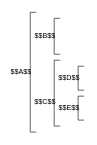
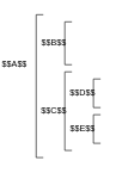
- <mxCell id="17" value="$$A$$" style="text;html=1;strokeColor=none;fillColor=none;align=center;verticalAlign=middle;whiteSpace=wrap;rounded=0;" vertex="1" parent="1"><mxGeometry x="20" y="100" width="30" height="40" as="geometry" /></mxCell>
+ <mxCell id="17" value="$$A$$" style="text;html=1;strokeColor=none;fillColor=none;align=center;verticalAlign=middle;whiteSpace=wrap;rounded=0;" vertex="1" parent="1"><mxGeometry x="5" y="70" width="30" height="40" as="geometry" /></mxCell>
- <mxCell id="19" value="$$C$$" style="text;html=1;strokeColor=none;fillColor=none;align=center;verticalAlign=middle;whiteSpace=wrap;rounded=0;" vertex="1" parent="1"><mxGeometry x="60" y="155" width="30" height="30" as="geometry" /></mxCell>
+ <mxCell id="19" value="$$C$$" style="text;html=1;strokeColor=none;fillColor=none;align=center;verticalAlign=middle;whiteSpace=wrap;rounded=0;" vertex="1" parent="1"><mxGeometry x="60" y="140" width="30" height="30" as="geometry" /></mxCell>
